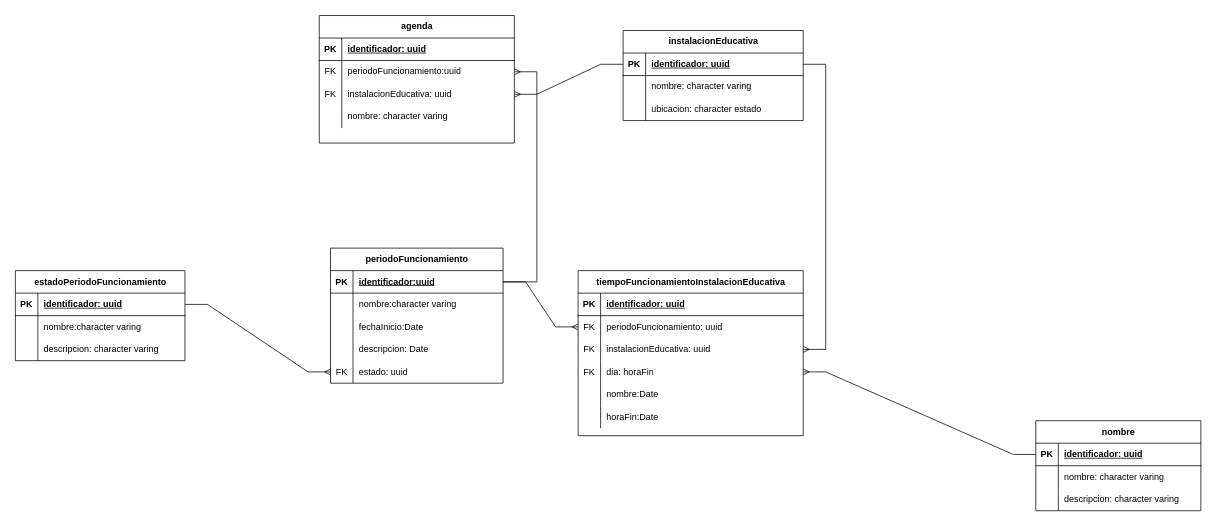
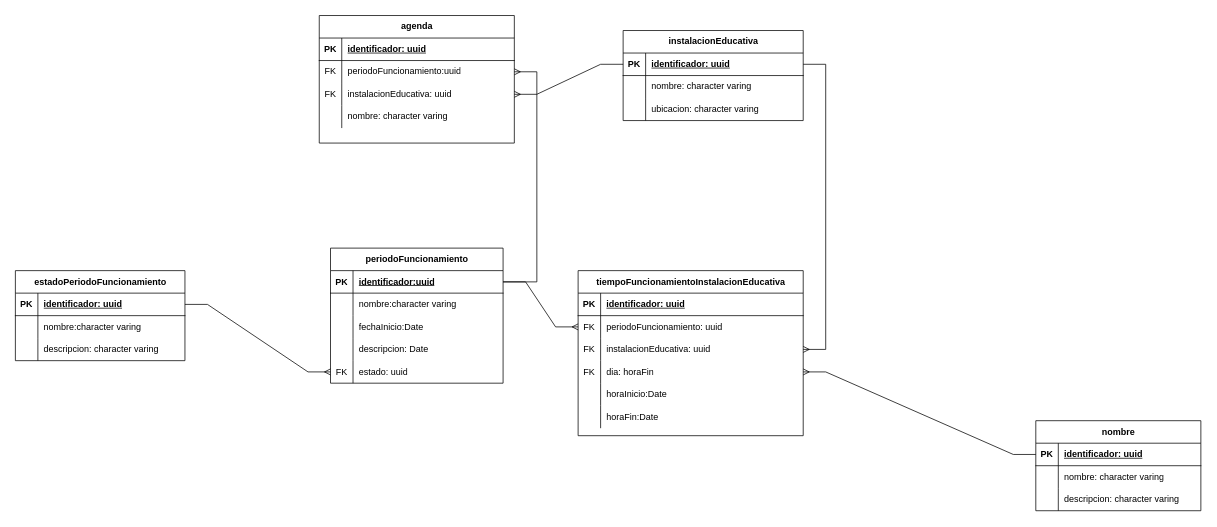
- <mxCell id="44" value="ubicacion: character estado" style="shape=partialRectangle;connectable=0;fillColor=none;top=0;left=0;bottom=0;right=0;align=left;spacingLeft=6;overflow=hidden;whiteSpace=wrap;html=1;" parent="42" vertex="1"><mxGeometry x="30" width="210" height="30" as="geometry"><mxRectangle width="210" height="30" as="alternateBounds" /></mxGeometry></mxCell>
+ <mxCell id="44" value="ubicacion: character varing" style="shape=partialRectangle;connectable=0;fillColor=none;top=0;left=0;bottom=0;right=0;align=left;spacingLeft=6;overflow=hidden;whiteSpace=wrap;html=1;" parent="42" vertex="1"><mxGeometry x="30" width="210" height="30" as="geometry"><mxRectangle width="210" height="30" as="alternateBounds" /></mxGeometry></mxCell>
- <mxCell id="76" value="nombre:Date" style="shape=partialRectangle;connectable=0;fillColor=none;top=0;left=0;bottom=0;right=0;align=left;spacingLeft=6;overflow=hidden;whiteSpace=wrap;html=1;" parent="74" vertex="1"><mxGeometry x="30" width="270" height="30" as="geometry"><mxRectangle width="270" height="30" as="alternateBounds" /></mxGeometry></mxCell>
+ <mxCell id="76" value="horaInicio:Date" style="shape=partialRectangle;connectable=0;fillColor=none;top=0;left=0;bottom=0;right=0;align=left;spacingLeft=6;overflow=hidden;whiteSpace=wrap;html=1;" parent="74" vertex="1"><mxGeometry x="30" width="270" height="30" as="geometry"><mxRectangle width="270" height="30" as="alternateBounds" /></mxGeometry></mxCell>
